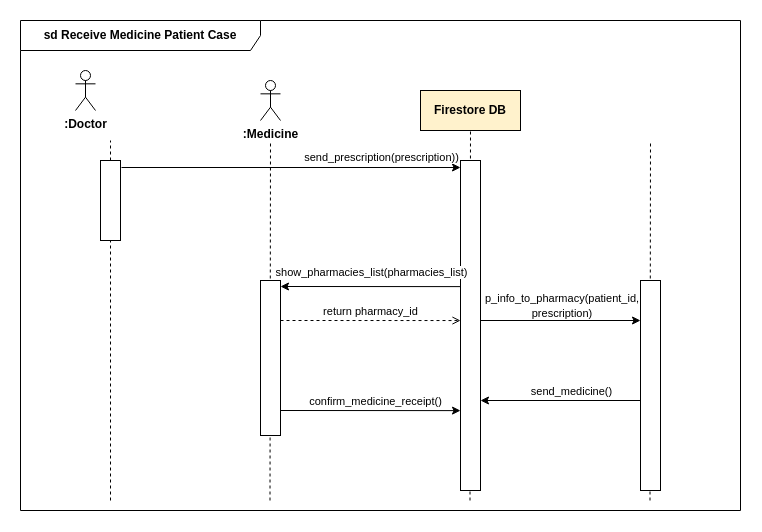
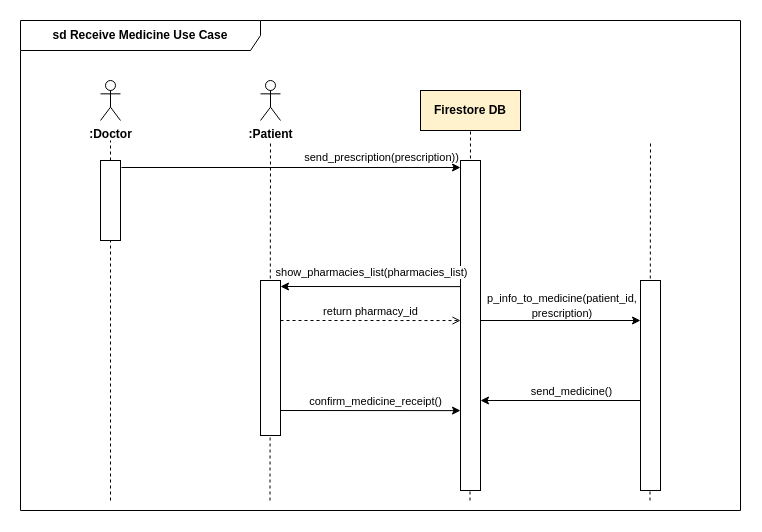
- <mxCell id="4" value="&lt;b&gt;sd Receive Medicine Patient Case&lt;/b&gt;" style="shape=umlFrame;whiteSpace=wrap;html=1;fillColor=#FFFFFF;align=center;width=240;height=30;" vertex="1" parent="1"><mxGeometry x="20" y="20" width="720" height="490" as="geometry" /></mxCell>
+ <mxCell id="4" value="&lt;b&gt;sd Receive Medicine Use Case&lt;/b&gt;" style="shape=umlFrame;whiteSpace=wrap;html=1;fillColor=#FFFFFF;align=center;width=240;height=30;" vertex="1" parent="1"><mxGeometry x="20" y="20" width="720" height="490" as="geometry" /></mxCell>
- <mxCell id="5" value=":Doctor" style="shape=umlActor;verticalLabelPosition=bottom;verticalAlign=top;html=1;outlineConnect=0;fillColor=#FFFFFF;align=center;fontStyle=1" vertex="1" parent="1"><mxGeometry x="75" y="70" width="20" height="40" as="geometry" /></mxCell>
+ <mxCell id="5" value=":Doctor" style="shape=umlActor;verticalLabelPosition=bottom;verticalAlign=top;html=1;outlineConnect=0;fillColor=#FFFFFF;align=center;fontStyle=1" vertex="1" parent="1"><mxGeometry x="100" y="80" width="20" height="40" as="geometry" /></mxCell>
- <mxCell id="6" value=":Medicine" style="shape=umlActor;verticalLabelPosition=bottom;verticalAlign=top;html=1;outlineConnect=0;fillColor=#FFFFFF;align=center;fontStyle=1" vertex="1" parent="1"><mxGeometry x="260" y="80" width="20" height="40" as="geometry" /></mxCell>
+ <mxCell id="6" value=":Patient" style="shape=umlActor;verticalLabelPosition=bottom;verticalAlign=top;html=1;outlineConnect=0;fillColor=#FFFFFF;align=center;fontStyle=1" vertex="1" parent="1"><mxGeometry x="260" y="80" width="20" height="40" as="geometry" /></mxCell>
- <mxCell id="25" value="&lt;span style=&quot;font-size: 11px ; background-color: rgb(255 , 255 , 255)&quot;&gt;p_info_to_pharmacy(patient_id, prescription)&lt;/span&gt;" style="text;html=1;strokeColor=none;fillColor=none;align=center;verticalAlign=middle;whiteSpace=wrap;rounded=0;" vertex="1" parent="1"><mxGeometry x="484" y="290" width="156" height="30" as="geometry" /></mxCell>
+ <mxCell id="25" value="&lt;span style=&quot;font-size: 11px ; background-color: rgb(255 , 255 , 255)&quot;&gt;p_info_to_medicine(patient_id, prescription)&lt;/span&gt;" style="text;html=1;strokeColor=none;fillColor=none;align=center;verticalAlign=middle;whiteSpace=wrap;rounded=0;" vertex="1" parent="1"><mxGeometry x="484" y="290" width="156" height="30" as="geometry" /></mxCell>
